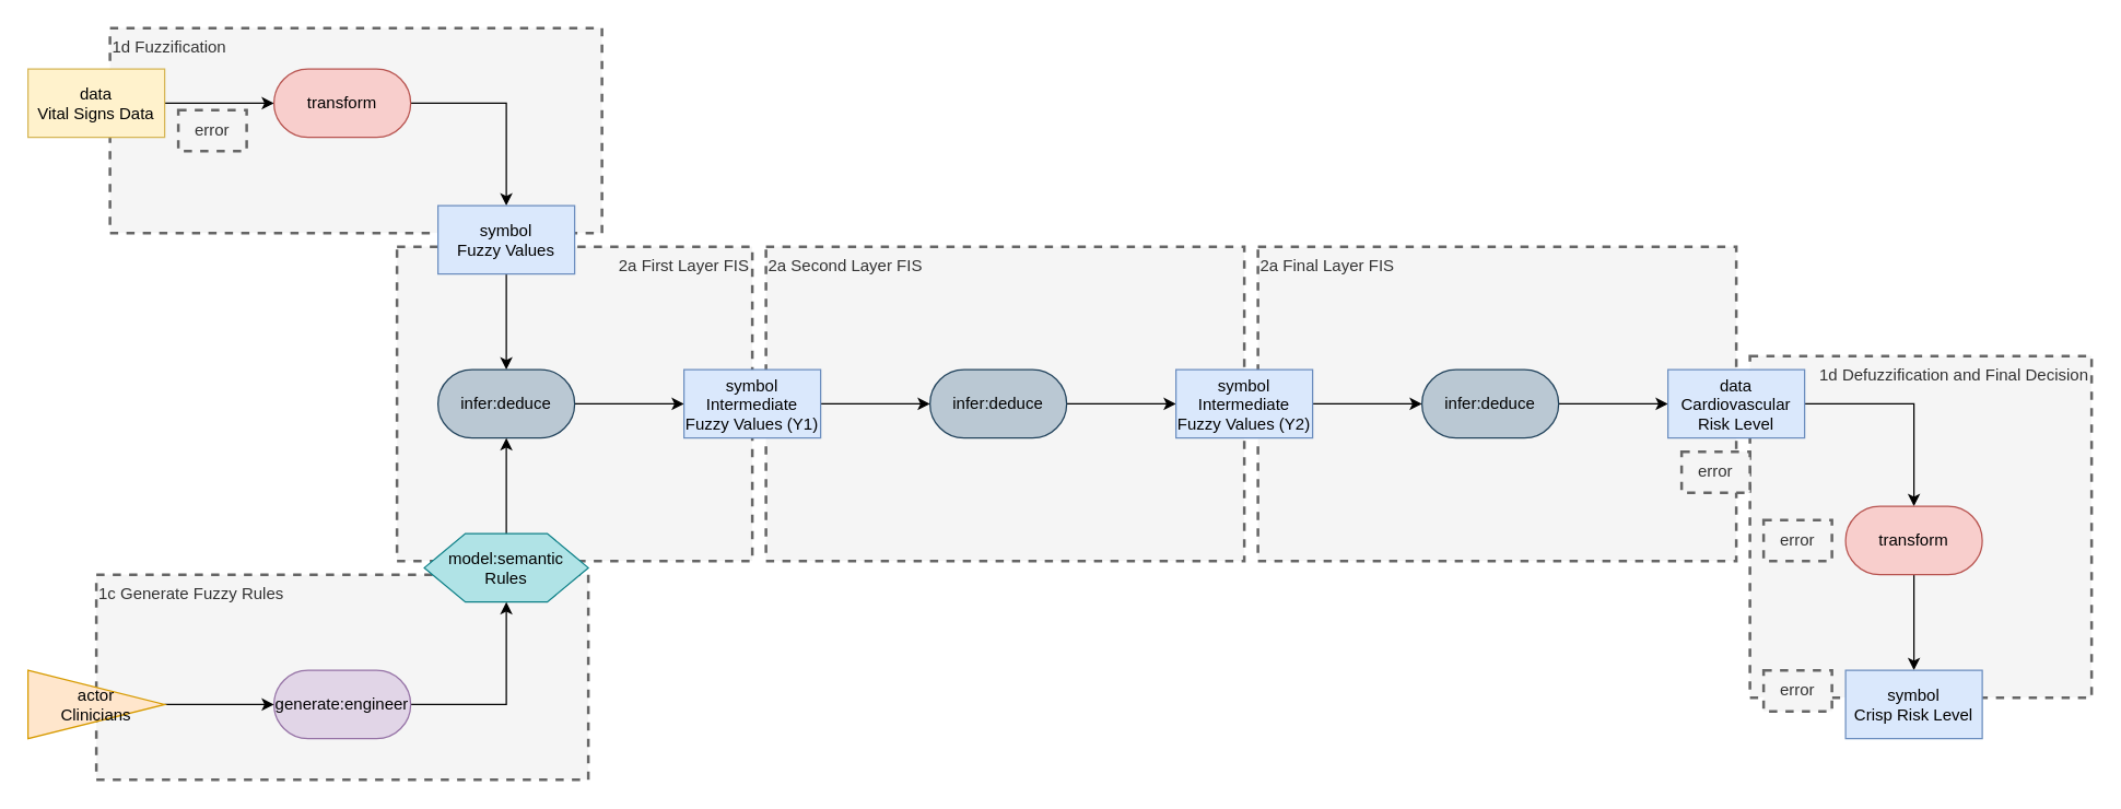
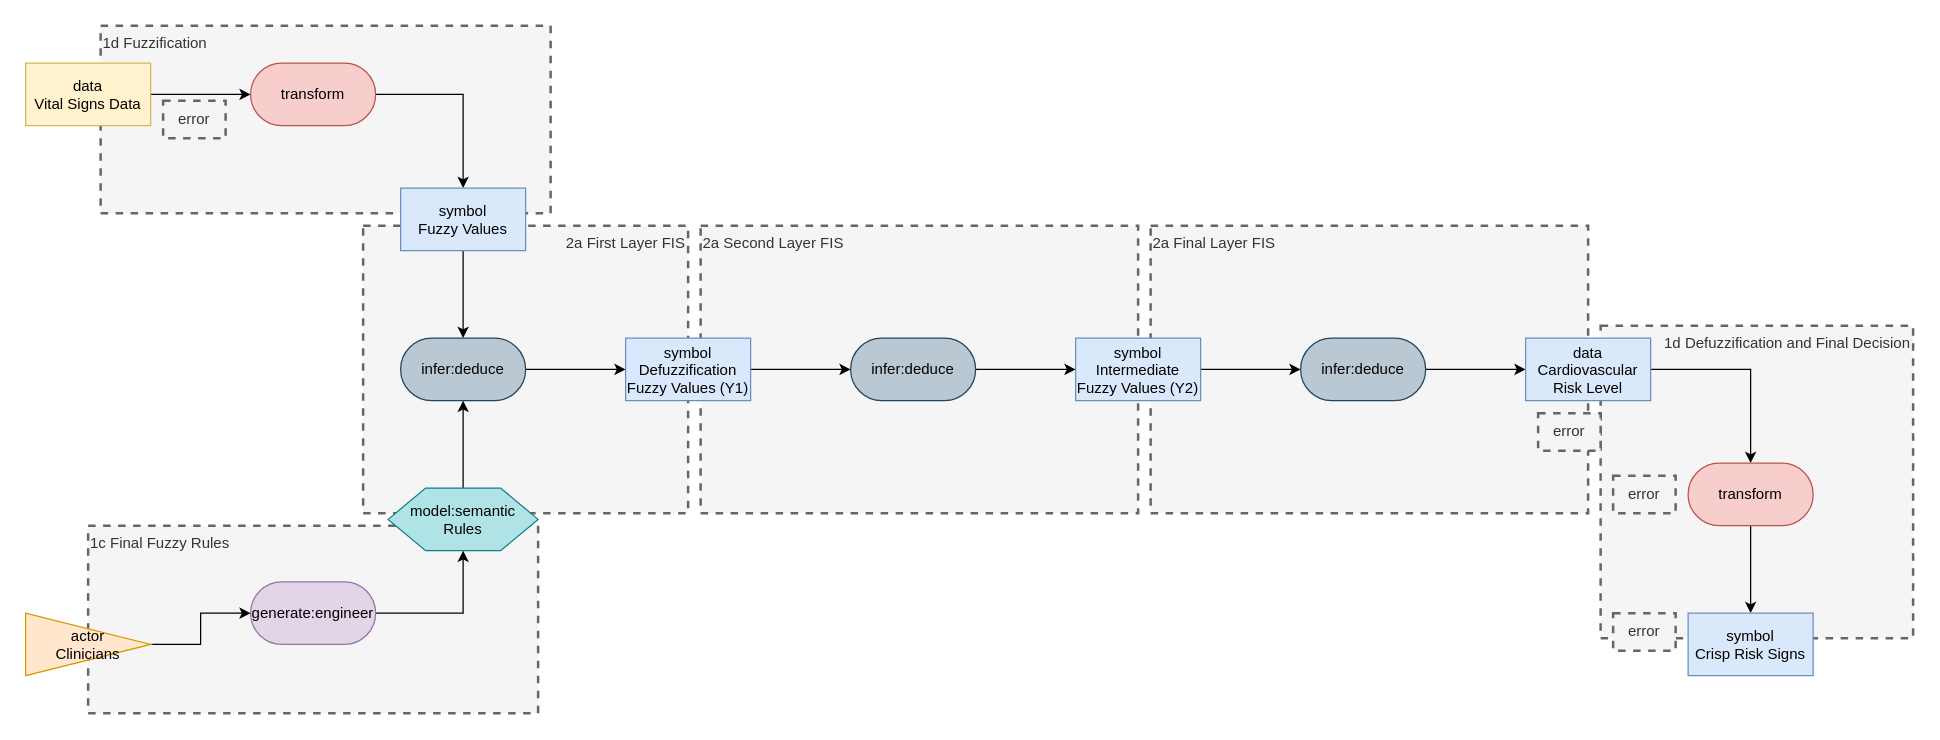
- <mxCell id="23" value="symbol&#10;Intermediate&#10;Fuzzy Values (Y1)" style="rectangle;fillColor=#dae8fc;strokeColor=#6c8ebf;" name="symbol" vertex="1" parent="1"><mxGeometry x="500" y="270" width="100" height="50" as="geometry" /></mxCell>
+ <mxCell id="23" value="symbol&#10;Defuzzification&#10;Fuzzy Values (Y1)" style="rectangle;fillColor=#dae8fc;strokeColor=#6c8ebf;" name="symbol" vertex="1" parent="1"><mxGeometry x="500" y="270" width="100" height="50" as="geometry" /></mxCell>
- <mxCell id="5" value="1c Generate Fuzzy Rules" style="text;html=1;align=left;verticalAlign=top;whiteSpace=wrap;rounded=0;dashed=1;fillColor=#f5f5f5;fontColor=#333333;strokeColor=#666666;strokeWidth=2;" name="text" vertex="1" parent="1"><mxGeometry x="70" y="420" width="360" height="150" as="geometry" /></mxCell>
+ <mxCell id="5" value="1c Final Fuzzy Rules" style="text;html=1;align=left;verticalAlign=top;whiteSpace=wrap;rounded=0;dashed=1;fillColor=#f5f5f5;fontColor=#333333;strokeColor=#666666;strokeWidth=2;" name="text" vertex="1" parent="1"><mxGeometry x="70" y="420" width="360" height="150" as="geometry" /></mxCell>
- <mxCell id="34" value="symbol&#10;Crisp Risk Level" style="rectangle;fillColor=#dae8fc;strokeColor=#6c8ebf;" name="symbol" vertex="1" parent="1" tooltip="⚠️ Node not part of any valid pattern."><mxGeometry x="1350" y="490" width="100" height="50" as="geometry" /></mxCell>
+ <mxCell id="34" value="symbol&#10;Crisp Risk Signs" style="rectangle;fillColor=#dae8fc;strokeColor=#6c8ebf;" name="symbol" vertex="1" parent="1" tooltip="⚠️ Node not part of any valid pattern."><mxGeometry x="1350" y="490" width="100" height="50" as="geometry" /></mxCell>
- <mxCell id="19" value="generate:engineer" style="rounded=1;whiteSpace=wrap;html=1;arcSize=50;fillColor=#e1d5e7;strokeColor=#9673a6;" name="generate:engineer" vertex="1" parent="1"><mxGeometry x="200" y="490" width="100" height="50" as="geometry" /></mxCell>
+ <mxCell id="19" value="generate:engineer" style="rounded=1;whiteSpace=wrap;html=1;arcSize=50;fillColor=#e1d5e7;strokeColor=#9673a6;" name="generate:engineer" vertex="1" parent="1"><mxGeometry x="200" y="465" width="100" height="50" as="geometry" /></mxCell>
